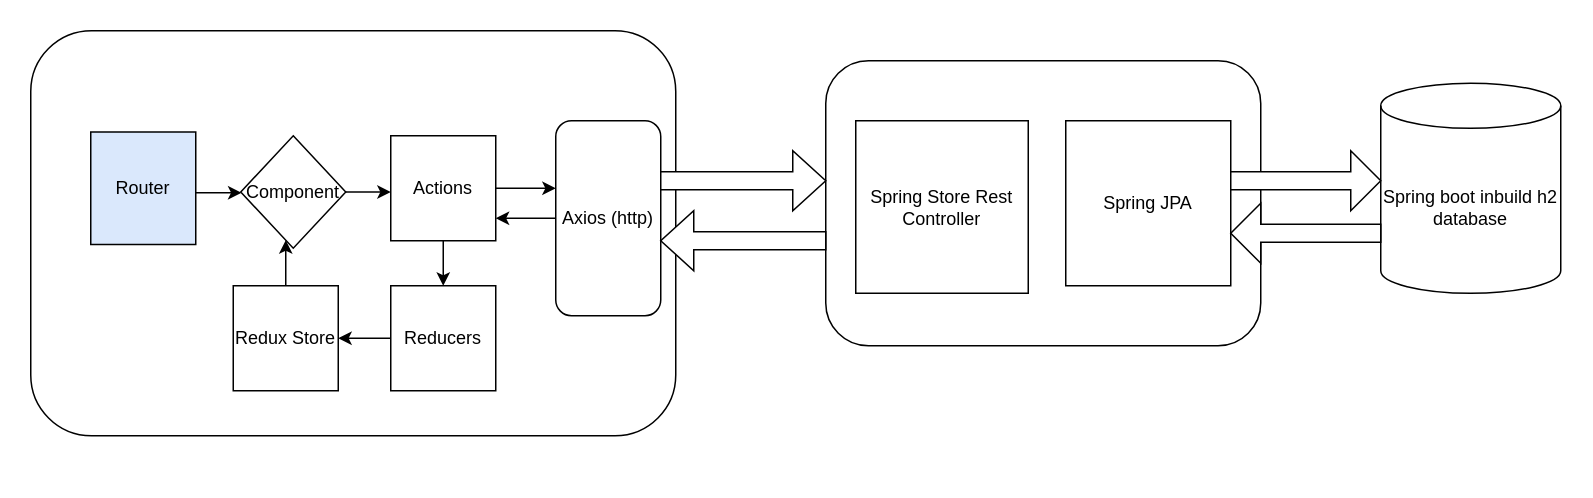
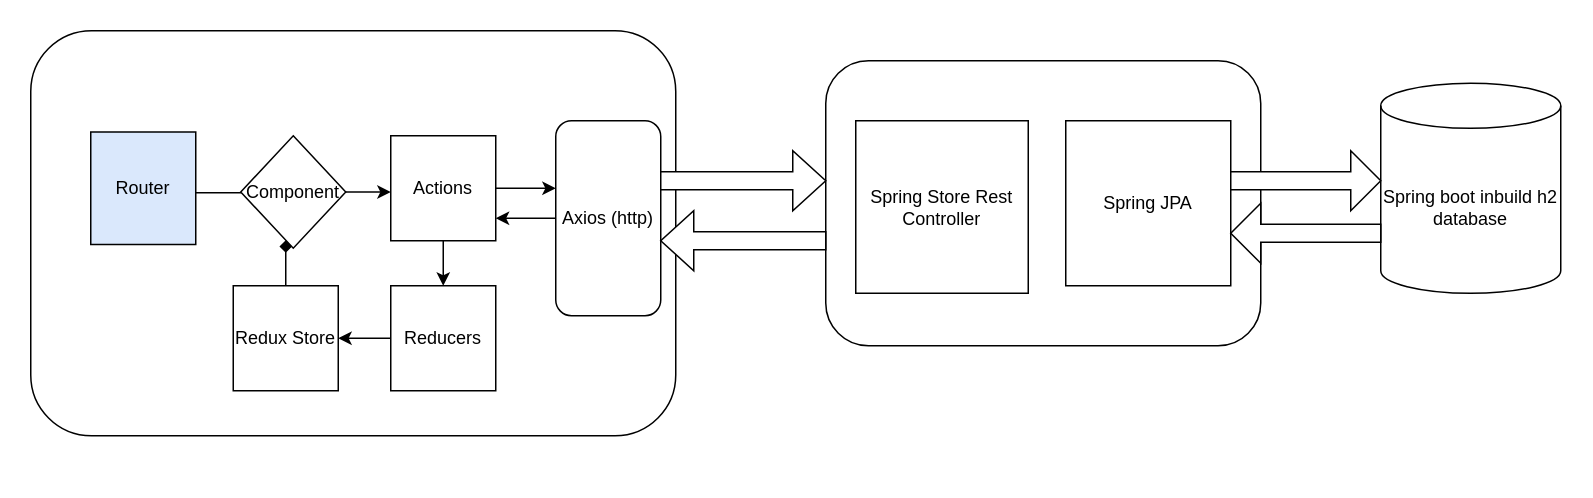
- <mxCell id="3" value="" style="edgeStyle=orthogonalEdgeStyle;rounded=0;orthogonalLoop=1;jettySize=auto;html=1;" edge="1" parent="1" source="4" target="6"><mxGeometry relative="1" as="geometry"><Array as="points"><mxPoint x="140" y="128" /><mxPoint x="140" y="128" /></Array></mxGeometry></mxCell>
+ <mxCell id="3" value="" style="edgeStyle=orthogonalEdgeStyle;rounded=0;orthogonalLoop=1;jettySize=auto;html=1;endArrow=none;" edge="1" parent="1" source="4" target="6"><mxGeometry relative="1" as="geometry"><Array as="points"><mxPoint x="140" y="128" /><mxPoint x="140" y="128" /></Array></mxGeometry></mxCell>
- <mxCell id="23" value="" style="edgeStyle=orthogonalEdgeStyle;rounded=0;orthogonalLoop=1;jettySize=auto;html=1;" edge="1" parent="1" source="24" target="6"><mxGeometry relative="1" as="geometry"><Array as="points"><mxPoint x="190" y="170" /><mxPoint x="190" y="170" /></Array></mxGeometry></mxCell>
+ <mxCell id="23" value="" style="edgeStyle=orthogonalEdgeStyle;rounded=0;orthogonalLoop=1;jettySize=auto;html=1;endArrow=diamond;" edge="1" parent="1" source="24" target="6"><mxGeometry relative="1" as="geometry"><Array as="points"><mxPoint x="190" y="170" /><mxPoint x="190" y="170" /></Array></mxGeometry></mxCell>
